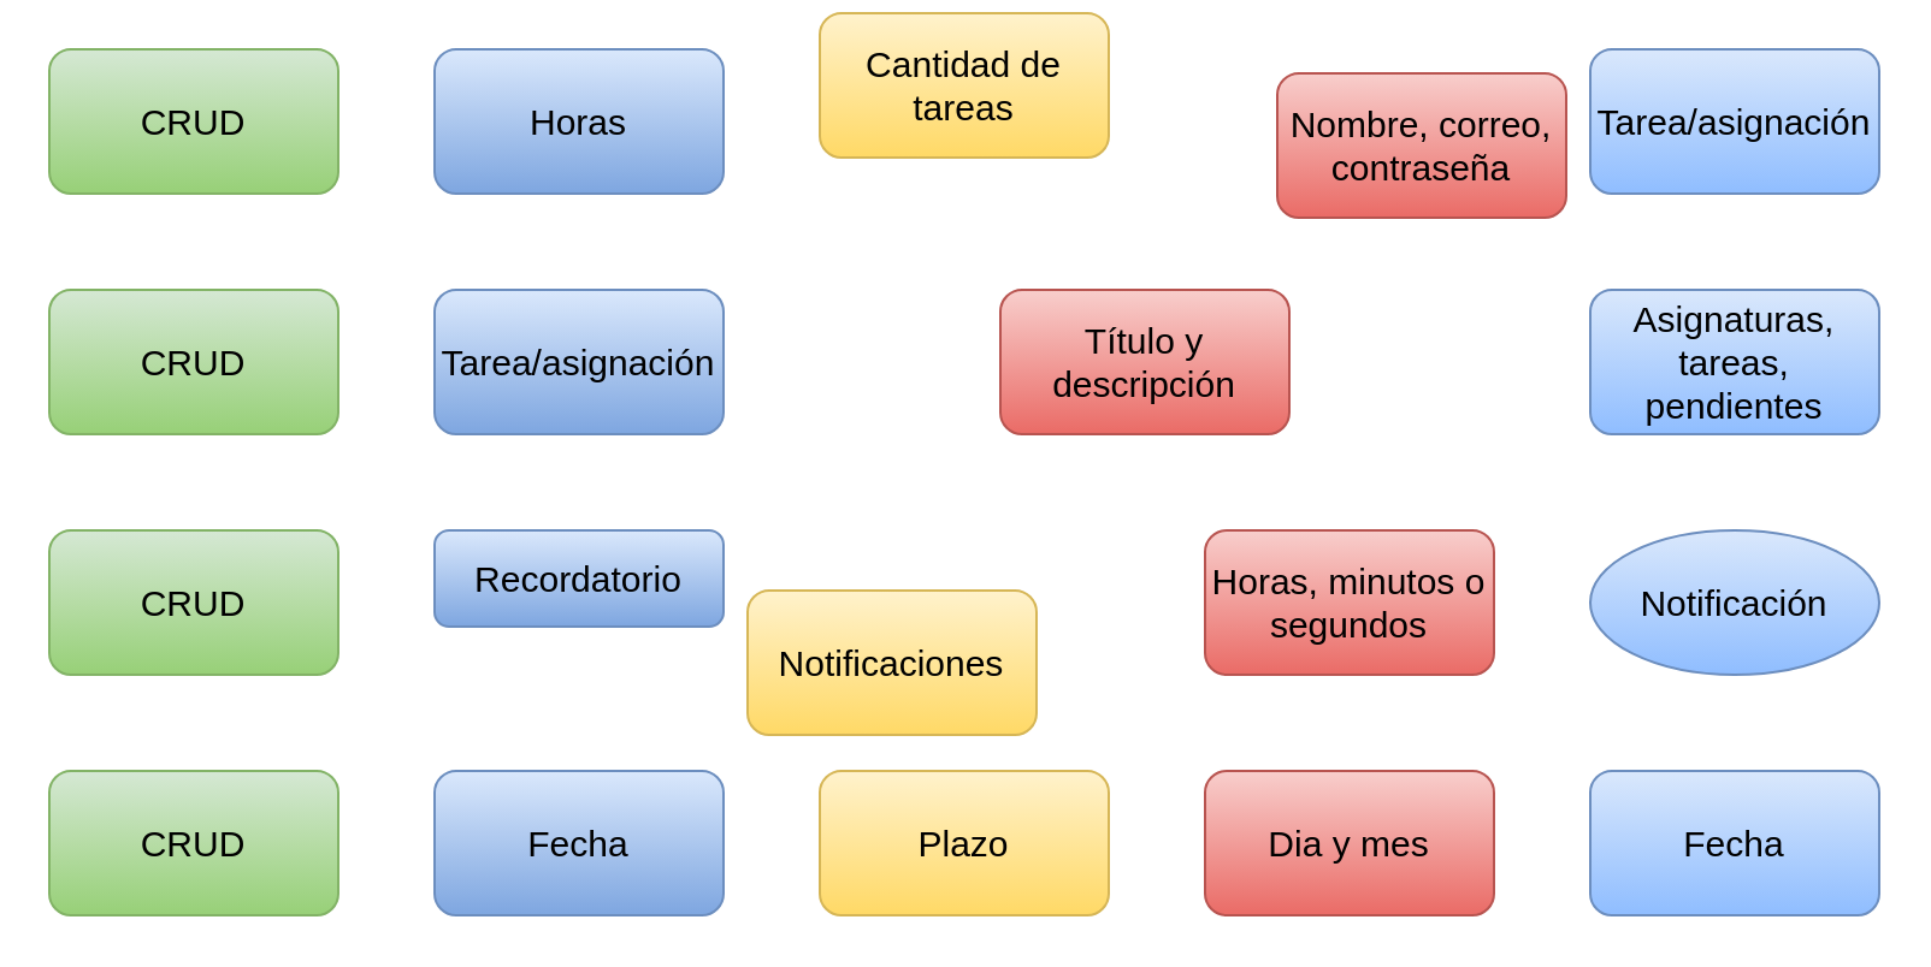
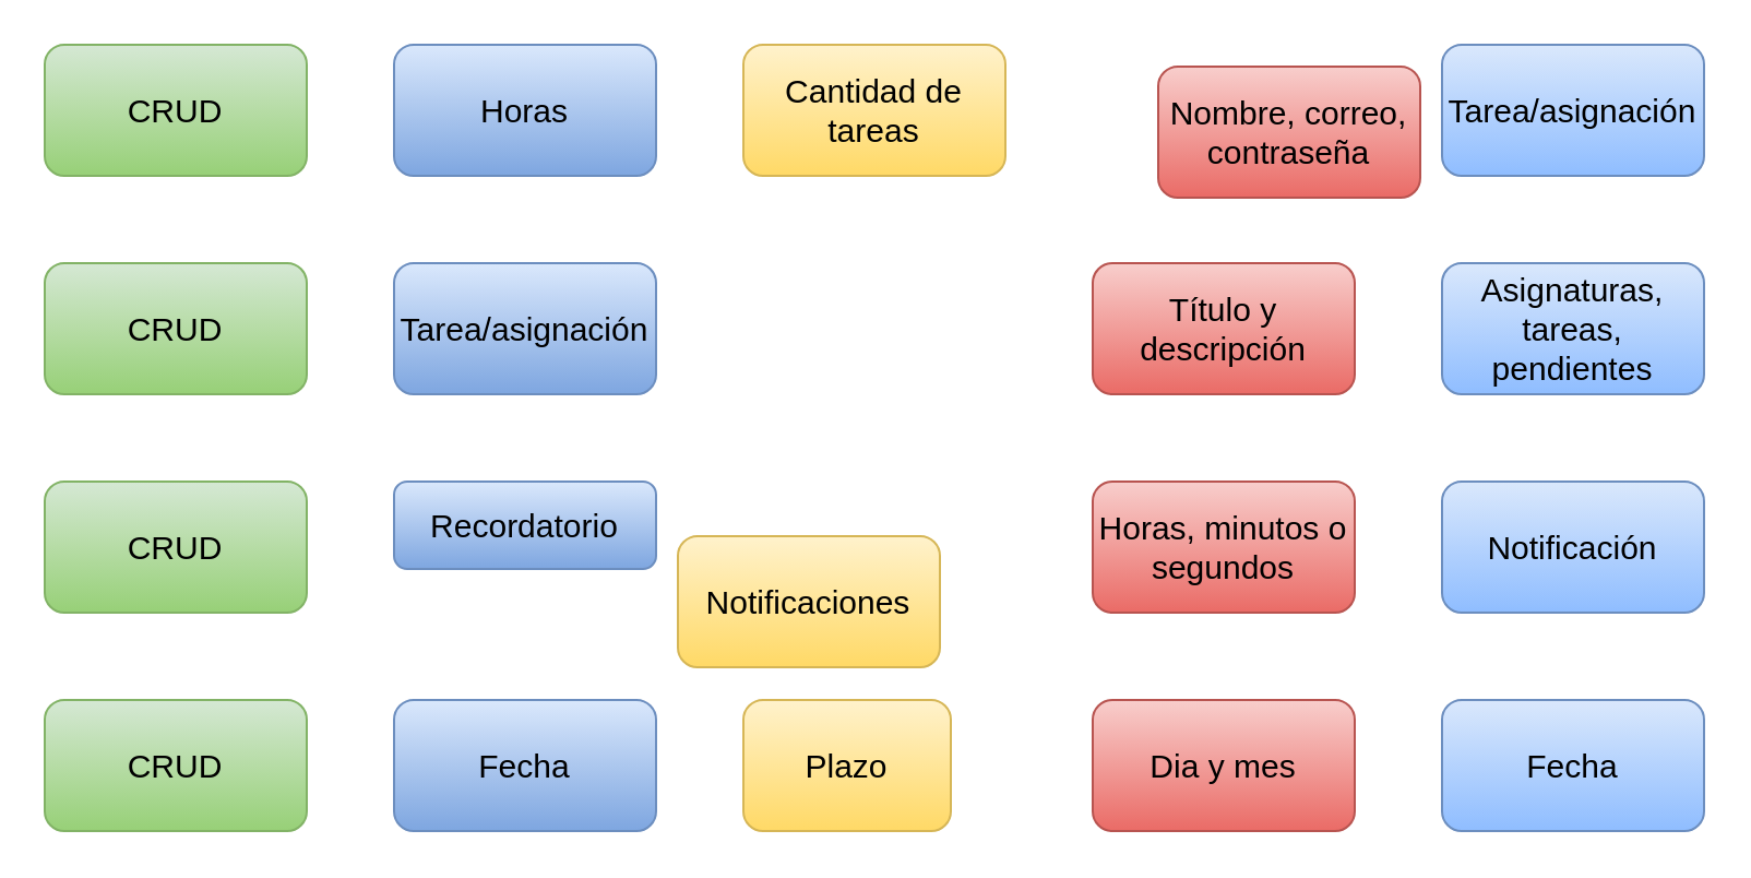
- <mxCell id="4" value="&lt;font style=&quot;font-size: 15px&quot;&gt;Cantidad de tareas&lt;/font&gt;" style="rounded=1;whiteSpace=wrap;html=1;fillColor=#fff2cc;strokeColor=#d6b656;gradientColor=#ffd966;" vertex="1" parent="1"><mxGeometry x="340" y="5" width="120" height="60" as="geometry" /></mxCell>
+ <mxCell id="4" value="&lt;font style=&quot;font-size: 15px&quot;&gt;Cantidad de tareas&lt;/font&gt;" style="rounded=1;whiteSpace=wrap;html=1;fillColor=#fff2cc;strokeColor=#d6b656;gradientColor=#ffd966;" vertex="1" parent="1"><mxGeometry x="340" y="20" width="120" height="60" as="geometry" /></mxCell>
- <mxCell id="15" value="&lt;font style=&quot;font-size: 15px&quot;&gt;Título y descripción&lt;/font&gt;" style="rounded=1;whiteSpace=wrap;html=1;gradientColor=#ea6b66;fillColor=#f8cecc;strokeColor=#b85450;" vertex="1" parent="1"><mxGeometry x="415" y="120" width="120" height="60" as="geometry" /></mxCell>
+ <mxCell id="15" value="&lt;font style=&quot;font-size: 15px&quot;&gt;Título y descripción&lt;/font&gt;" style="rounded=1;whiteSpace=wrap;html=1;gradientColor=#ea6b66;fillColor=#f8cecc;strokeColor=#b85450;" vertex="1" parent="1"><mxGeometry x="500" y="120" width="120" height="60" as="geometry" /></mxCell>
- <mxCell id="19" value="&lt;font style=&quot;font-size: 15px&quot;&gt;Notificación&lt;/font&gt;" style="ellipse;whiteSpace=wrap;html=1;fillColor=#dae8fc;gradientColor=#8FBDFF;strokeColor=#6C8EBF;" vertex="1" parent="1"><mxGeometry x="660" y="220" width="120" height="60" as="geometry" /></mxCell>
+ <mxCell id="19" value="&lt;font style=&quot;font-size: 15px&quot;&gt;Notificación&lt;/font&gt;" style="rounded=1;whiteSpace=wrap;html=1;fillColor=#dae8fc;gradientColor=#8FBDFF;strokeColor=#6C8EBF;" vertex="1" parent="1"><mxGeometry x="660" y="220" width="120" height="60" as="geometry" /></mxCell>
- <mxCell id="14" value="&lt;font style=&quot;font-size: 15px&quot;&gt;Plazo&lt;/font&gt;" style="rounded=1;whiteSpace=wrap;html=1;fillColor=#fff2cc;strokeColor=#d6b656;gradientColor=#ffd966;" vertex="1" parent="1"><mxGeometry x="340" y="320" width="120" height="60" as="geometry" /></mxCell>
+ <mxCell id="14" value="&lt;font style=&quot;font-size: 15px&quot;&gt;Plazo&lt;/font&gt;" style="rounded=1;whiteSpace=wrap;html=1;fillColor=#fff2cc;strokeColor=#d6b656;gradientColor=#ffd966;" vertex="1" parent="1"><mxGeometry x="340" y="320" width="95" height="60" as="geometry" /></mxCell>
